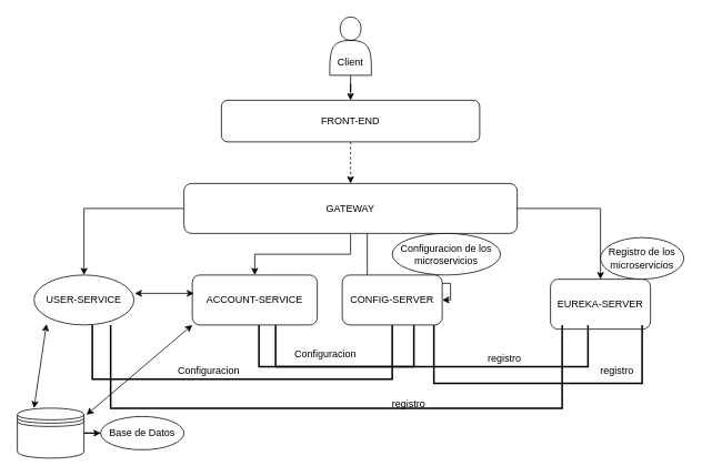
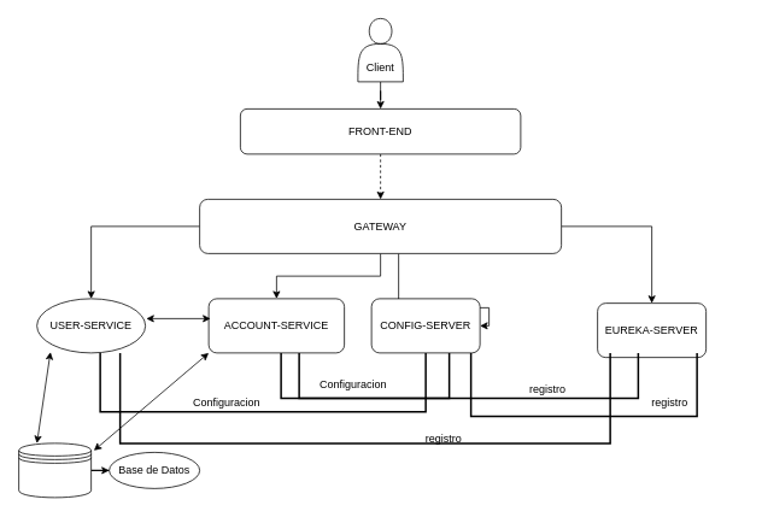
- <mxCell id="16" value="Configuracion de los microservicios" style="ellipse;whiteSpace=wrap;html=1;align=center;newEdgeStyle={&quot;edgeStyle&quot;:&quot;entityRelationEdgeStyle&quot;,&quot;startArrow&quot;:&quot;none&quot;,&quot;endArrow&quot;:&quot;none&quot;,&quot;segment&quot;:10,&quot;curved&quot;:1,&quot;sourcePerimeterSpacing&quot;:0,&quot;targetPerimeterSpacing&quot;:0};treeFolding=1;treeMoving=1;" vertex="1" parent="1"><mxGeometry x="470" y="280" width="130" height="50" as="geometry" /></mxCell>
- <mxCell id="19" value="Registro de los microservicios" style="ellipse;whiteSpace=wrap;html=1;align=center;newEdgeStyle={&quot;edgeStyle&quot;:&quot;entityRelationEdgeStyle&quot;,&quot;startArrow&quot;:&quot;none&quot;,&quot;endArrow&quot;:&quot;none&quot;,&quot;segment&quot;:10,&quot;curved&quot;:1,&quot;sourcePerimeterSpacing&quot;:0,&quot;targetPerimeterSpacing&quot;:0};treeFolding=1;treeMoving=1;" vertex="1" parent="1"><mxGeometry x="720" y="285" width="100" height="50" as="geometry" /></mxCell>
